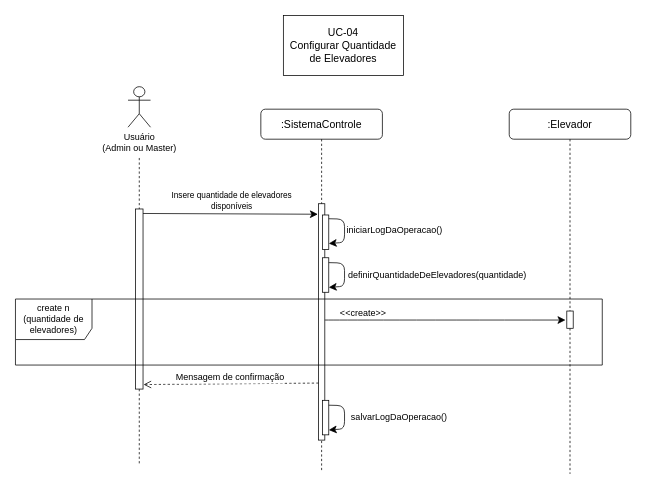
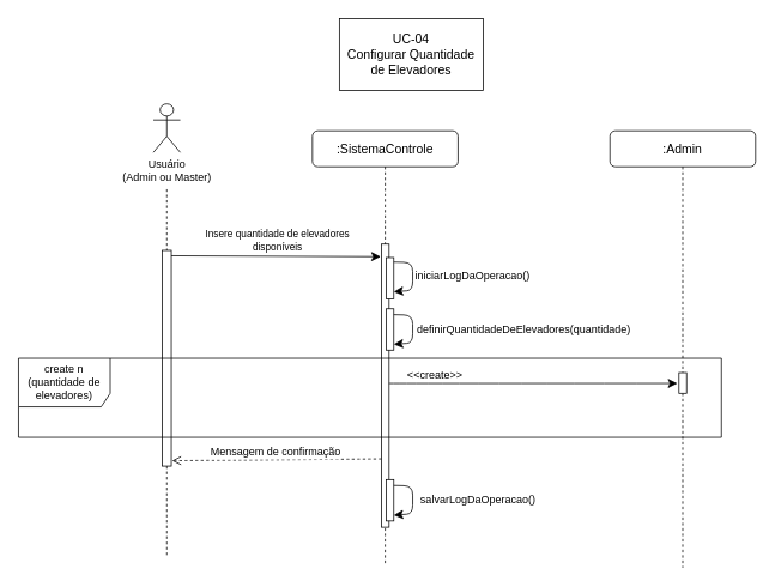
- <mxCell id="22" value=":Elevador" style="shape=umlLifeline;perimeter=lifelinePerimeter;whiteSpace=wrap;html=1;container=0;collapsible=0;recursiveResize=0;outlineConnect=0;rounded=1;shadow=0;comic=0;labelBackgroundColor=none;strokeWidth=1;fontFamily=Helvetica;fontSize=14;align=center;" parent="1" vertex="1"><mxGeometry x="678" y="145" width="162" height="486" as="geometry" /></mxCell>
+ <mxCell id="22" value=":Admin" style="shape=umlLifeline;perimeter=lifelinePerimeter;whiteSpace=wrap;html=1;container=0;collapsible=0;recursiveResize=0;outlineConnect=0;rounded=1;shadow=0;comic=0;labelBackgroundColor=none;strokeWidth=1;fontFamily=Helvetica;fontSize=14;align=center;" parent="1" vertex="1"><mxGeometry x="678" y="145" width="162" height="486" as="geometry" /></mxCell>
